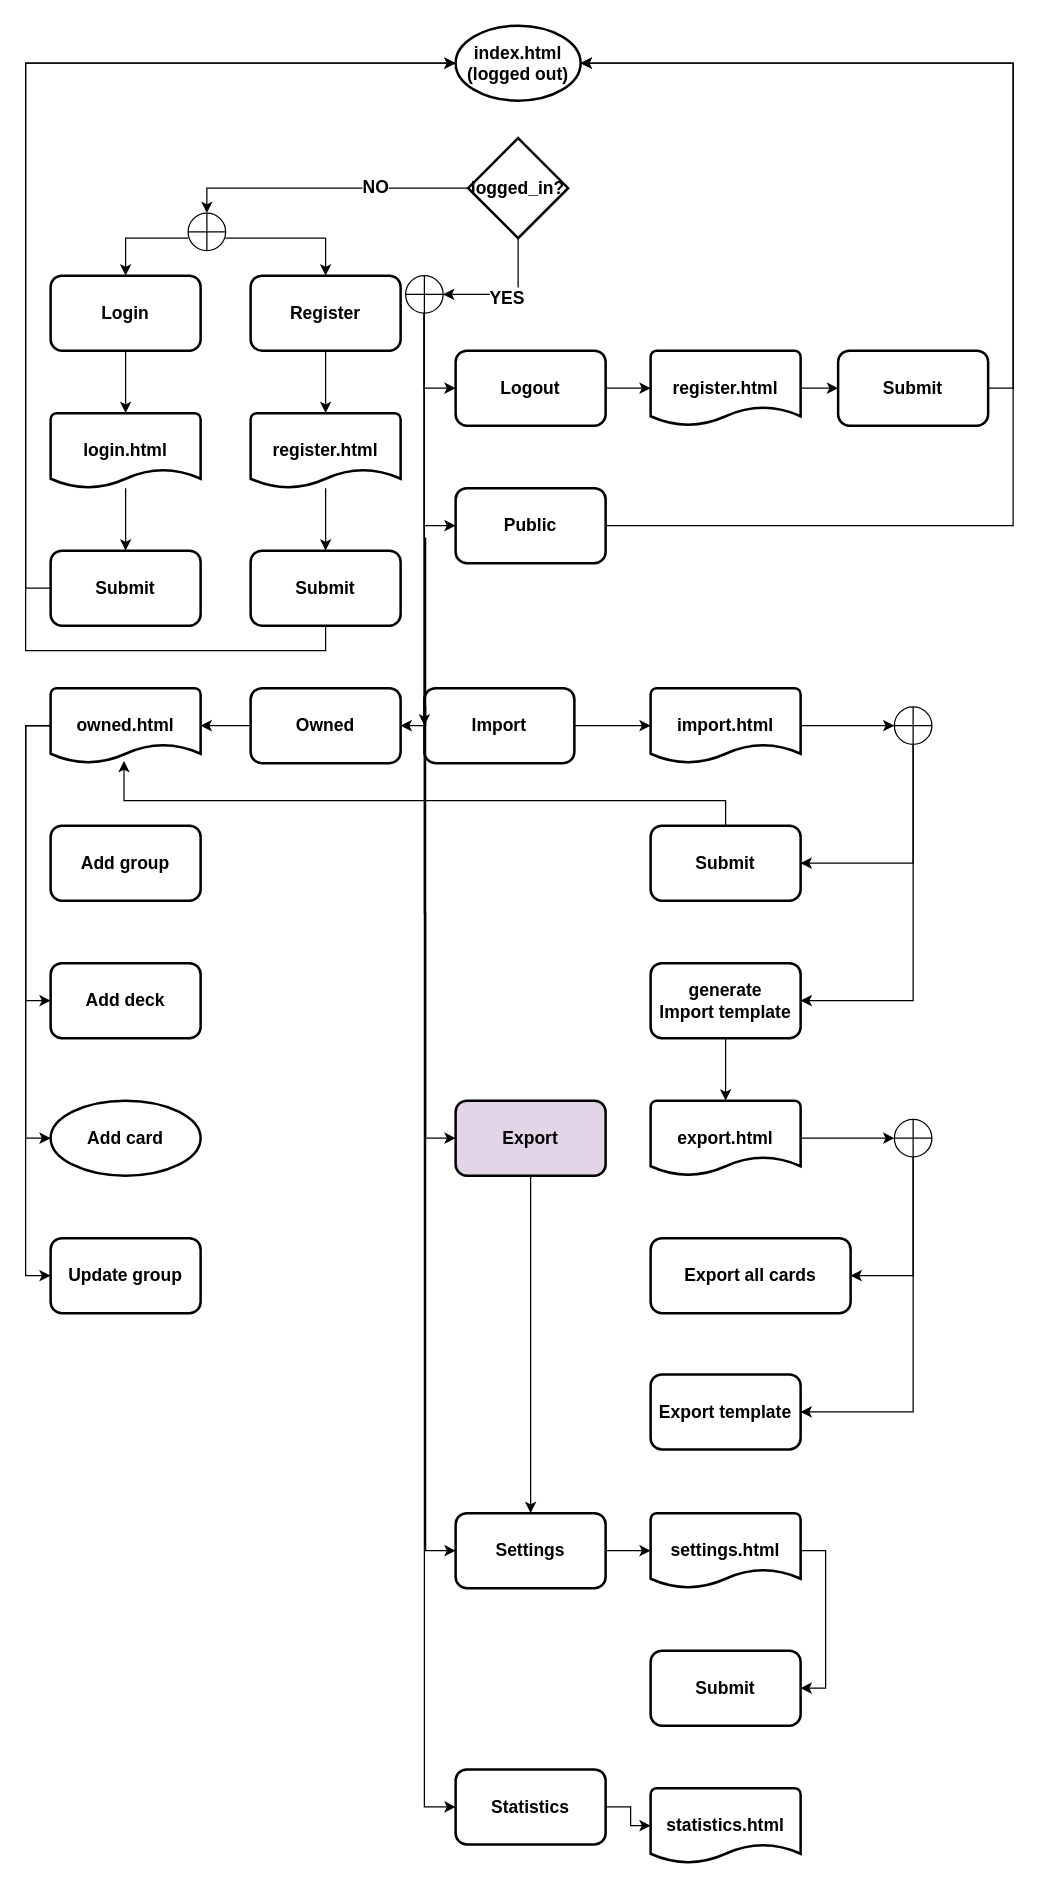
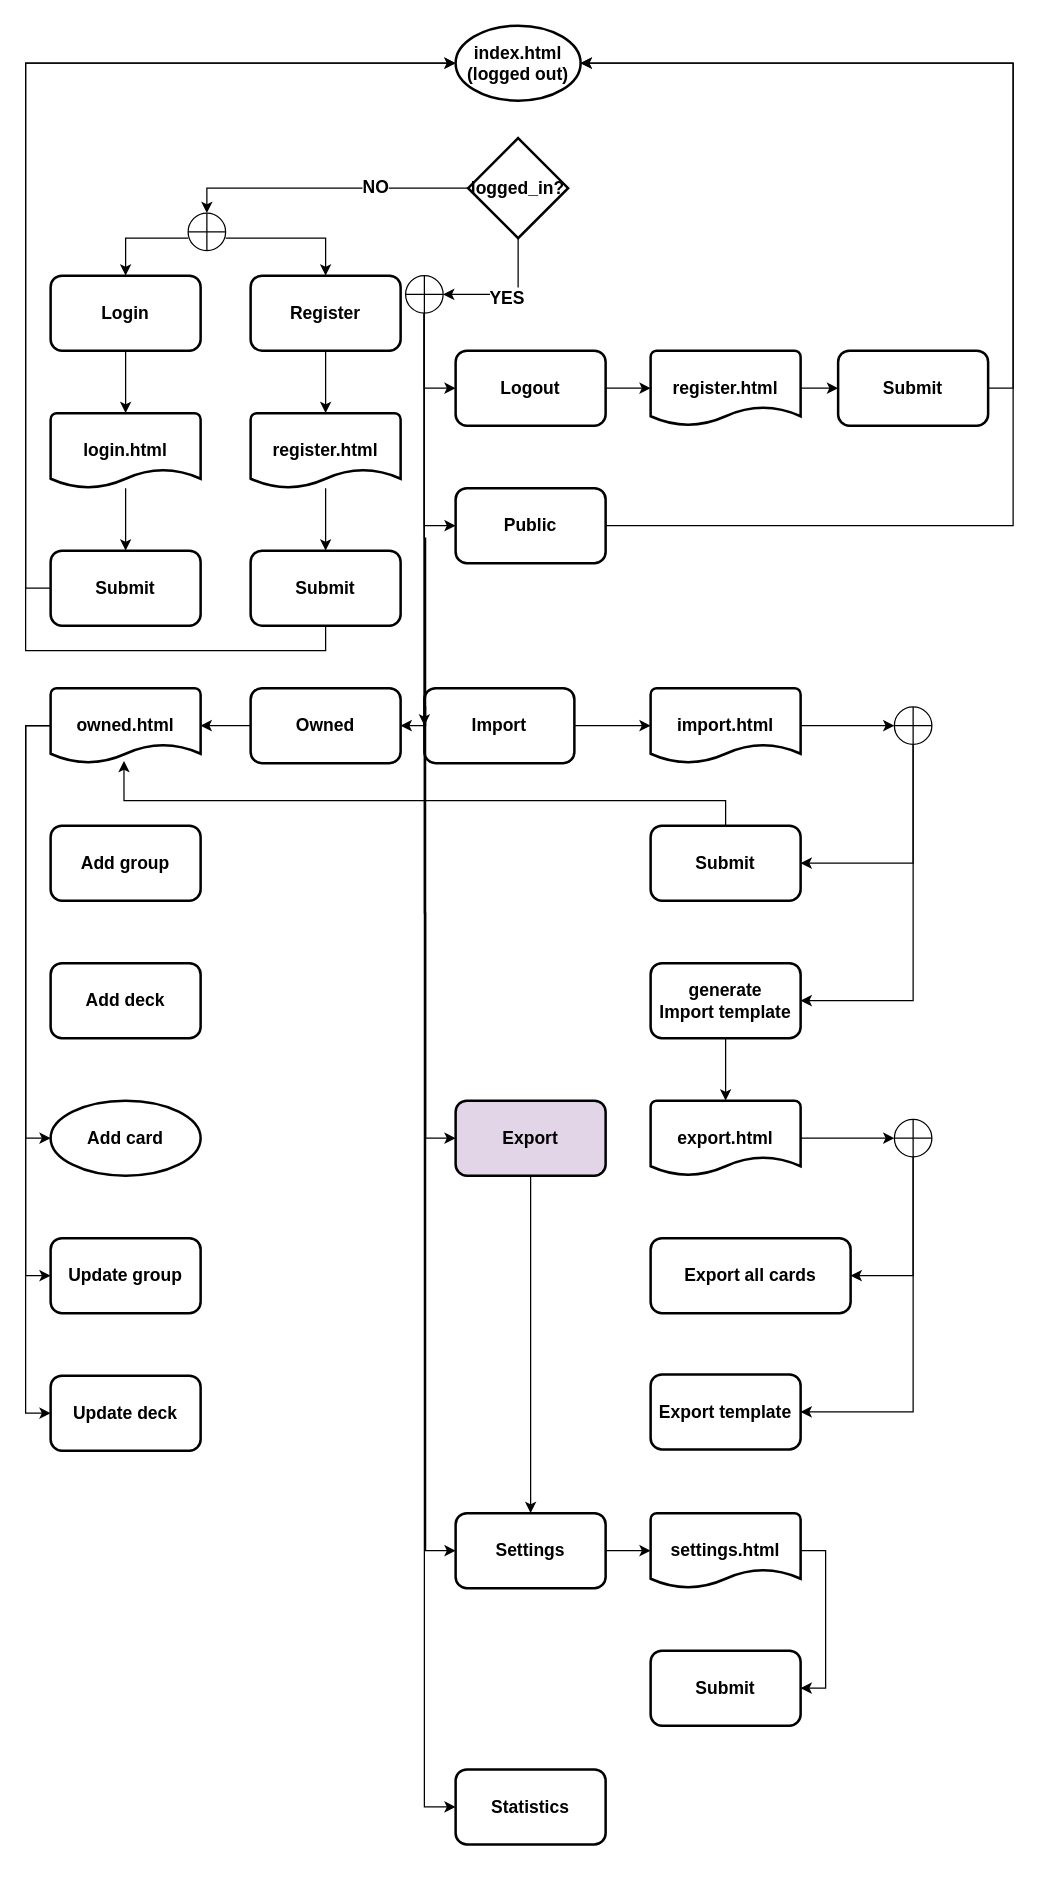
- <mxCell id="38" style="edgeStyle=orthogonalEdgeStyle;rounded=0;orthogonalLoop=1;jettySize=auto;html=1;entryX=0;entryY=0.5;entryDx=0;entryDy=0;exitX=0;exitY=0.5;exitDx=0;exitDy=0;exitPerimeter=0;" edge="1" parent="1" source="42" target="75"><mxGeometry relative="1" as="geometry" /></mxCell>
+ <mxCell id="41" style="edgeStyle=orthogonalEdgeStyle;rounded=0;orthogonalLoop=1;jettySize=auto;html=1;entryX=0;entryY=0.5;entryDx=0;entryDy=0;" edge="1" parent="1" source="42" target="78"><mxGeometry relative="1" as="geometry"><Array as="points"><mxPoint x="20" y="580" /><mxPoint x="20" y="1130" /></Array></mxGeometry></mxCell>
+ <mxCell id="78" value="Update deck" style="rounded=1;whiteSpace=wrap;html=1;strokeWidth=2;fontStyle=1;fontSize=14;" vertex="1" parent="1"><mxGeometry x="40" y="1100" width="120" height="60" as="geometry" /></mxCell>
- <mxCell id="71" value="" style="edgeStyle=orthogonalEdgeStyle;rounded=0;orthogonalLoop=1;jettySize=auto;html=1;fontStyle=1;fontSize=14;" edge="1" parent="1" source="72" target="73"><mxGeometry relative="1" as="geometry" /></mxCell>
- <mxCell id="73" value="statistics.html" style="strokeWidth=2;html=1;shape=mxgraph.flowchart.document2;whiteSpace=wrap;size=0.25;fontStyle=1;fontSize=14;" vertex="1" parent="1"><mxGeometry x="520" y="1430" width="120" height="60" as="geometry" /></mxCell>
